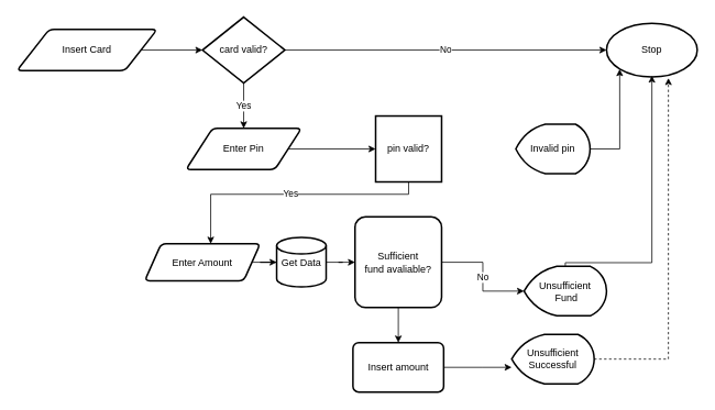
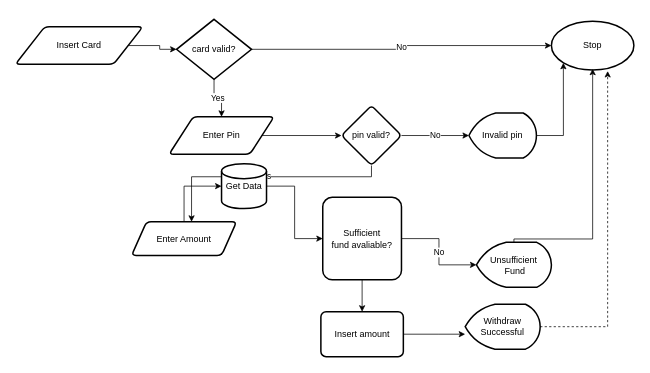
- <mxCell id="6" value="card valid?" style="strokeWidth=2;html=1;shape=mxgraph.flowchart.decision;whiteSpace=wrap;" vertex="1" parent="1"><mxGeometry x="245" y="20" width="100" height="80" as="geometry" /></mxCell>
+ <mxCell id="6" value="card valid?" style="strokeWidth=2;html=1;shape=mxgraph.flowchart.decision;whiteSpace=wrap;" vertex="1" parent="1"><mxGeometry x="235" y="25" width="100" height="80" as="geometry" /></mxCell>
- <mxCell id="12" value="pin valid?" style="whiteSpace=wrap;html=1;strokeWidth=2;arcSize=12;rounded=0;" vertex="1" parent="1"><mxGeometry x="455" y="140" width="80" height="80" as="geometry" /></mxCell>
+ <mxCell id="12" value="pin valid?" style="rhombus;whiteSpace=wrap;html=1;rounded=1;strokeWidth=2;arcSize=12;" vertex="1" parent="1"><mxGeometry x="455" y="140" width="80" height="80" as="geometry" /></mxCell>
+ <mxCell id="10" value="No" style="edgeStyle=orthogonalEdgeStyle;rounded=0;orthogonalLoop=1;jettySize=auto;html=1;" edge="1" parent="1" source="12" target="14"><mxGeometry relative="1" as="geometry" /></mxCell>
- <mxCell id="23" value="Get Data" style="strokeWidth=2;html=1;shape=mxgraph.flowchart.database;whiteSpace=wrap;" vertex="1" parent="1"><mxGeometry x="335" y="287.5" width="60" height="60" as="geometry" /></mxCell>
+ <mxCell id="23" value="Get Data" style="strokeWidth=2;html=1;shape=mxgraph.flowchart.database;whiteSpace=wrap;" vertex="1" parent="1"><mxGeometry x="295" y="217.5" width="60" height="60" as="geometry" /></mxCell>
- <mxCell id="27" value="Unsufficient Successful" style="strokeWidth=2;html=1;shape=mxgraph.flowchart.display;whiteSpace=wrap;" vertex="1" parent="1"><mxGeometry x="620" y="405" width="100" height="60" as="geometry" /></mxCell>
+ <mxCell id="27" value="Withdraw Successful" style="strokeWidth=2;html=1;shape=mxgraph.flowchart.display;whiteSpace=wrap;" vertex="1" parent="1"><mxGeometry x="620" y="405" width="100" height="60" as="geometry" /></mxCell>
